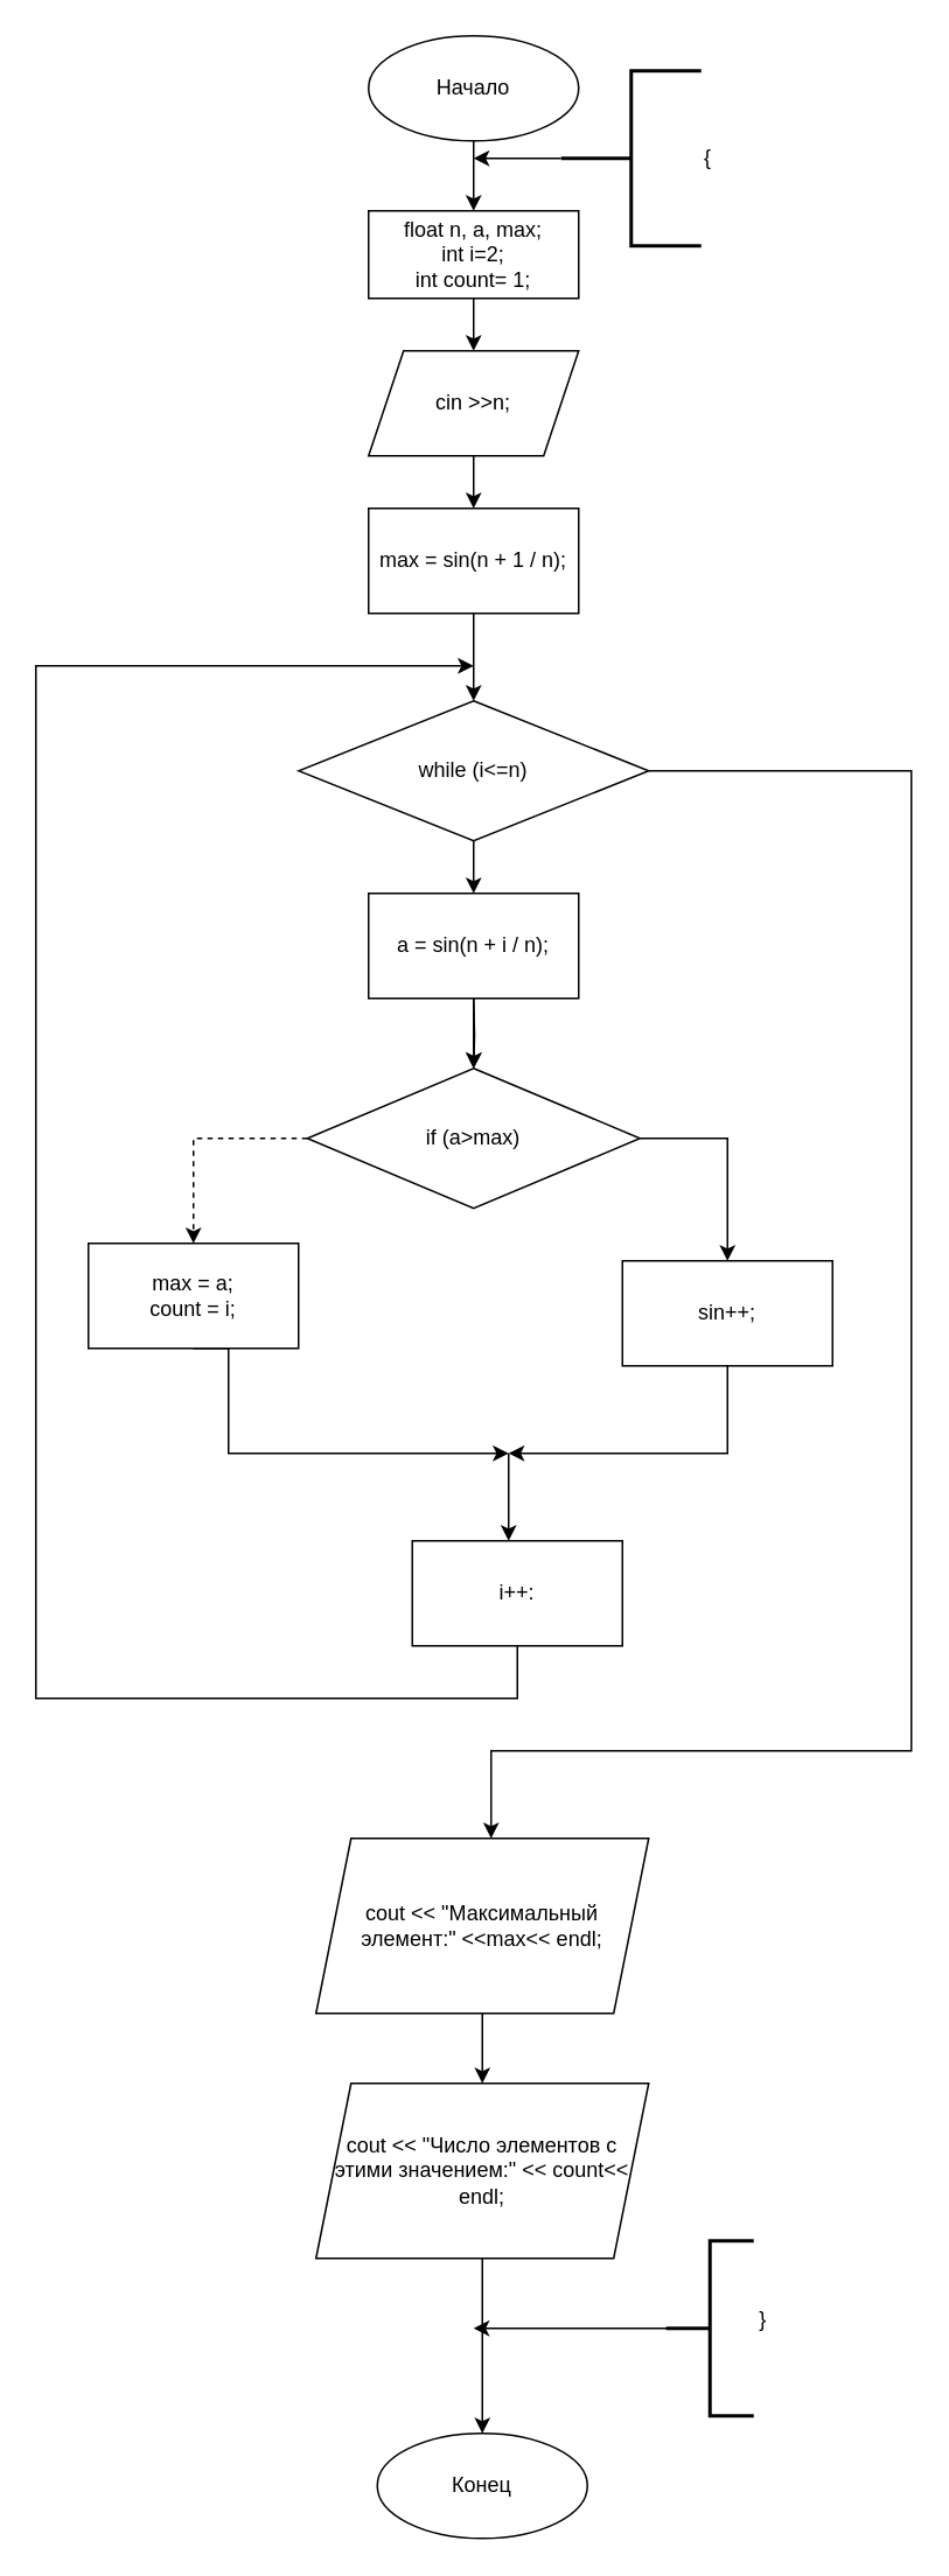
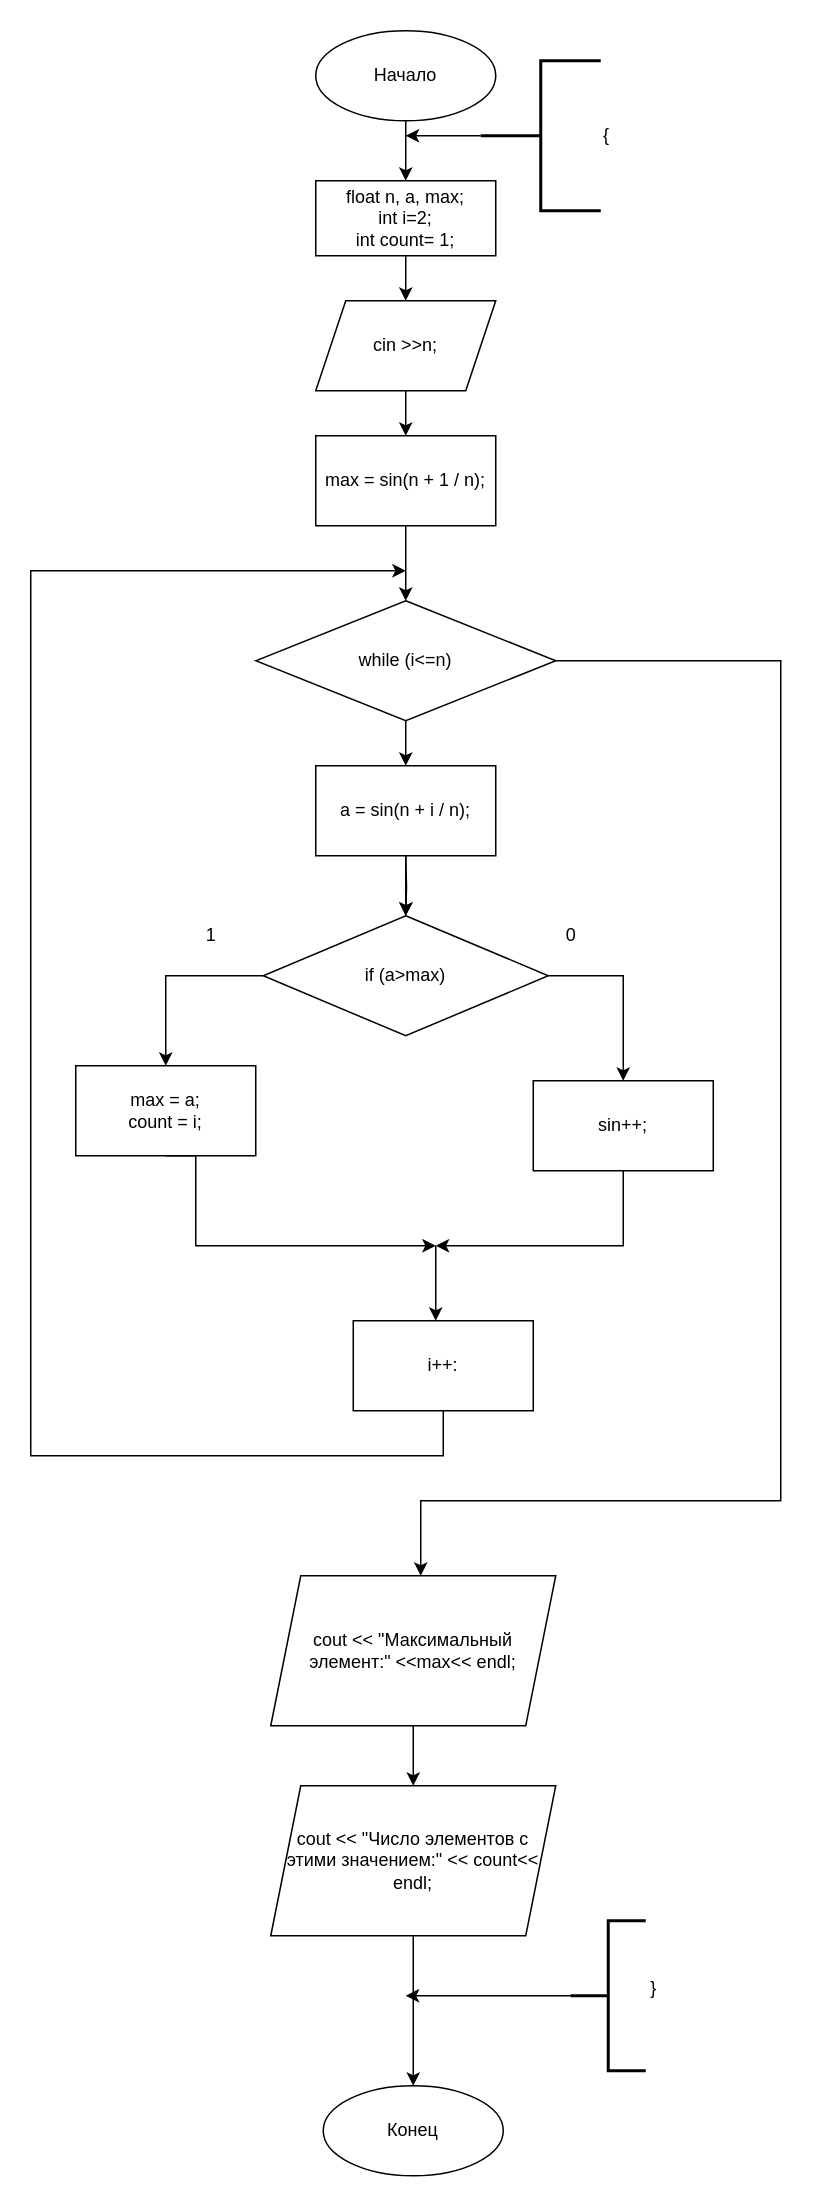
+ <mxCell id="19" value="1" style="text;html=1;align=center;verticalAlign=middle;resizable=0;points=[];autosize=1;strokeColor=none;fillColor=none;" vertex="1" parent="1"><mxGeometry x="125" y="608" width="30" height="30" as="geometry" /></mxCell>
+ <mxCell id="26" value="0" style="text;html=1;align=center;verticalAlign=middle;resizable=0;points=[];autosize=1;strokeColor=none;fillColor=none;" vertex="1" parent="1"><mxGeometry x="365" y="608" width="30" height="30" as="geometry" /></mxCell>
- <mxCell id="14" style="edgeStyle=orthogonalEdgeStyle;rounded=0;orthogonalLoop=1;jettySize=auto;html=1;exitX=0;exitY=0.5;exitDx=0;exitDy=0;entryX=0.5;entryY=0;entryDx=0;entryDy=0;dashed=1;" edge="1" parent="1" source="16" target="18"><mxGeometry relative="1" as="geometry" /></mxCell>
+ <mxCell id="14" style="edgeStyle=orthogonalEdgeStyle;rounded=0;orthogonalLoop=1;jettySize=auto;html=1;exitX=0;exitY=0.5;exitDx=0;exitDy=0;entryX=0.5;entryY=0;entryDx=0;entryDy=0;" edge="1" parent="1" source="16" target="18"><mxGeometry relative="1" as="geometry" /></mxCell>
